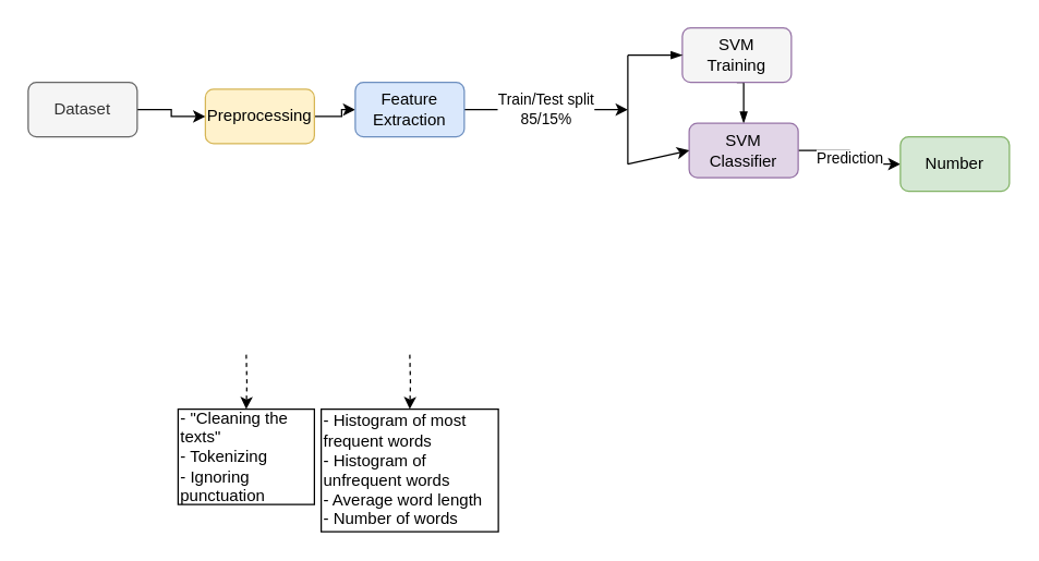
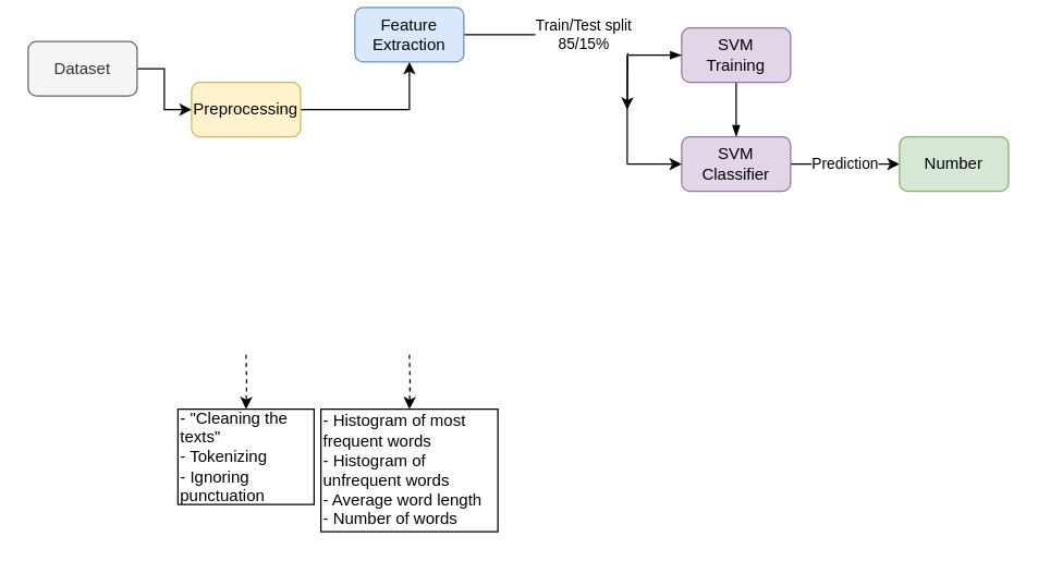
- <mxCell id="9" value="SVM&lt;br&gt;Training" style="rounded=1;whiteSpace=wrap;html=1;fillColor=#f5f5f5;strokeColor=#9673a6;" vertex="1" parent="1"><mxGeometry x="500" y="20" width="80" height="40" as="geometry" /></mxCell>
+ <mxCell id="9" value="SVM&lt;br&gt;Training" style="rounded=1;whiteSpace=wrap;html=1;fillColor=#e1d5e7;strokeColor=#9673a6;" vertex="1" parent="1"><mxGeometry x="500" y="20" width="80" height="40" as="geometry" /></mxCell>
- <mxCell id="12" value="Dataset" style="rounded=1;whiteSpace=wrap;html=1;fillColor=#f5f5f5;strokeColor=#666666;fontColor=#333333;" vertex="1" parent="1"><mxGeometry x="20" y="60" width="80" height="40" as="geometry" /></mxCell>
+ <mxCell id="12" value="Dataset" style="rounded=1;whiteSpace=wrap;html=1;fillColor=#f5f5f5;strokeColor=#666666;fontColor=#333333;" vertex="1" parent="1"><mxGeometry x="20" y="30" width="80" height="40" as="geometry" /></mxCell>
- <mxCell id="5" value="Feature Extraction" style="rounded=1;whiteSpace=wrap;html=1;fillColor=#dae8fc;strokeColor=#6c8ebf;" vertex="1" parent="1"><mxGeometry x="260" y="60" width="80" height="40" as="geometry" /></mxCell>
+ <mxCell id="5" value="Feature Extraction" style="rounded=1;whiteSpace=wrap;html=1;fillColor=#dae8fc;strokeColor=#6c8ebf;" vertex="1" parent="1"><mxGeometry x="260" y="5" width="80" height="40" as="geometry" /></mxCell>
- <mxCell id="3" value="Preprocessing" style="rounded=1;whiteSpace=wrap;html=1;fillColor=#fff2cc;strokeColor=#d6b656;" vertex="1" parent="1"><mxGeometry x="150" y="65" width="80" height="40" as="geometry" /></mxCell>
+ <mxCell id="3" value="Preprocessing" style="rounded=1;whiteSpace=wrap;html=1;fillColor=#fff2cc;strokeColor=#d6b656;" vertex="1" parent="1"><mxGeometry x="140" y="60" width="80" height="40" as="geometry" /></mxCell>
- <mxCell id="18" value="SVM&lt;br&gt;Classifier" style="rounded=1;whiteSpace=wrap;html=1;fillColor=#e1d5e7;strokeColor=#9673a6;" vertex="1" parent="1"><mxGeometry x="505" y="90" width="80" height="40" as="geometry" /></mxCell>
+ <mxCell id="18" value="SVM&lt;br&gt;Classifier" style="rounded=1;whiteSpace=wrap;html=1;fillColor=#e1d5e7;strokeColor=#9673a6;" vertex="1" parent="1"><mxGeometry x="500" y="100" width="80" height="40" as="geometry" /></mxCell>
